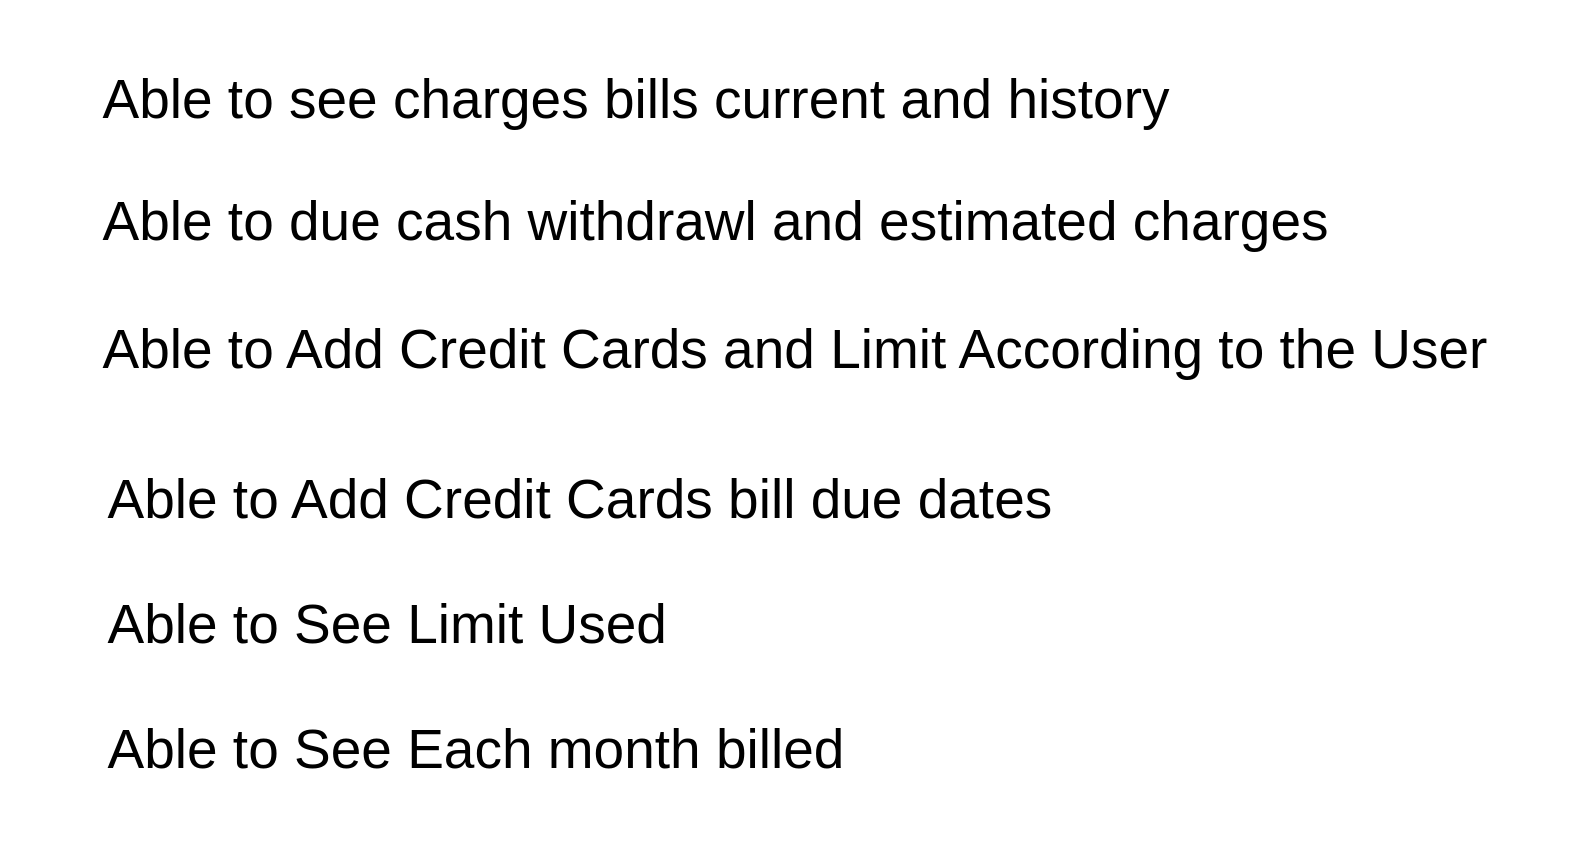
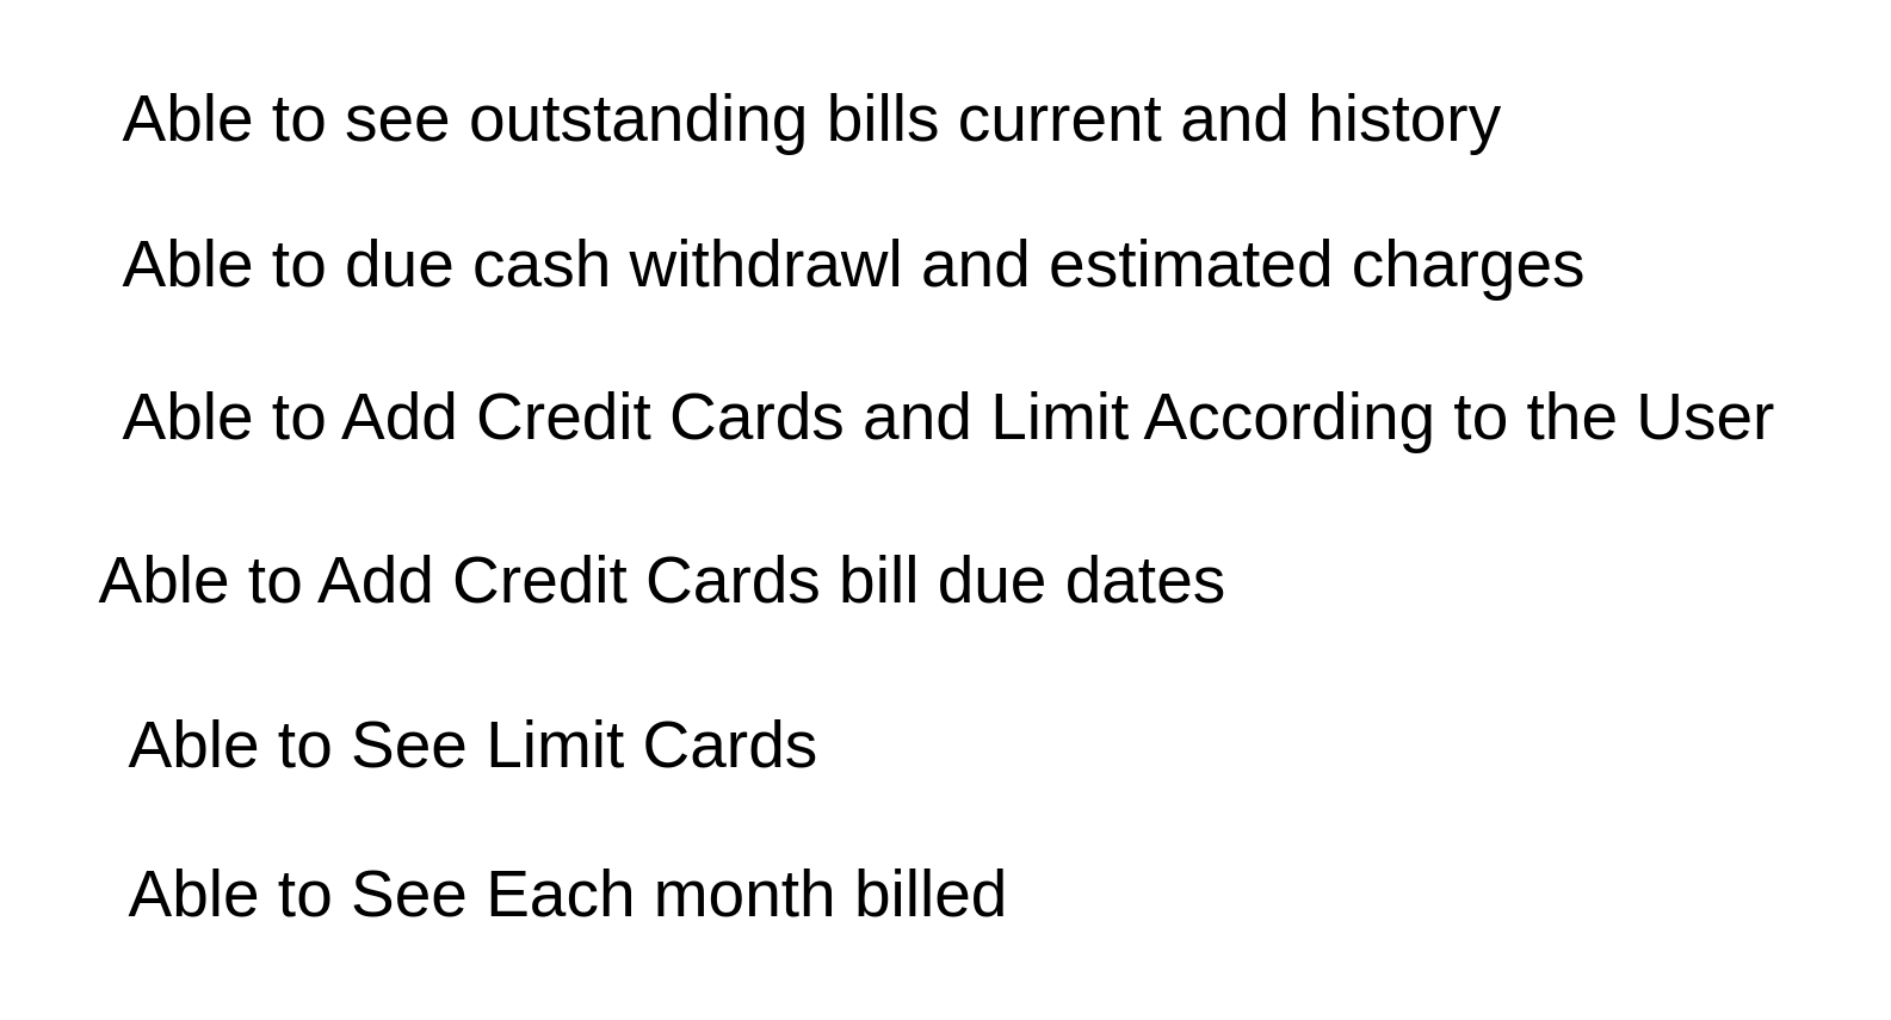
- <mxCell id="2" value="Able to see charges bills current and history" style="text;strokeColor=none;align=left;fillColor=none;html=1;verticalAlign=middle;whiteSpace=wrap;rounded=0;fontSize=22;spacingLeft=19;" vertex="1" parent="1"><mxGeometry y="20" width="500" height="40" as="geometry" x="20" /></mxCell>
+ <mxCell id="2" value="Able to see outstanding bills current and history" style="text;strokeColor=none;align=left;fillColor=none;html=1;verticalAlign=middle;whiteSpace=wrap;rounded=0;fontSize=22;spacingLeft=19;" vertex="1" parent="1"><mxGeometry y="20" width="500" height="40" as="geometry" x="20" /></mxCell>
- <mxCell id="5" value="Able to Add Credit Cards bill due dates" style="text;strokeColor=none;align=left;fillColor=none;html=1;verticalAlign=top;whiteSpace=wrap;rounded=0;fontSize=22;spacingLeft=19;horizontal=1;flipH=0;flipV=1;" vertex="1" parent="1"><mxGeometry x="22" y="180" width="590" height="40" as="geometry" /></mxCell>
+ <mxCell id="5" value="Able to Add Credit Cards bill due dates" style="text;strokeColor=none;align=left;fillColor=none;html=1;verticalAlign=top;whiteSpace=wrap;rounded=0;fontSize=22;spacingLeft=19;horizontal=1;flipH=0;flipV=1;" vertex="1" parent="1"><mxGeometry x="12" y="175" width="590" height="40" as="geometry" /></mxCell>
- <mxCell id="6" value="Able to See Limit Used" style="text;strokeColor=none;align=left;fillColor=none;html=1;verticalAlign=top;whiteSpace=wrap;rounded=0;fontSize=22;spacingLeft=19;horizontal=1;flipH=0;flipV=1;" vertex="1" parent="1"><mxGeometry x="22" y="230" width="590" height="40" as="geometry" /></mxCell>
+ <mxCell id="6" value="Able to See Limit Cards" style="text;strokeColor=none;align=left;fillColor=none;html=1;verticalAlign=top;whiteSpace=wrap;rounded=0;fontSize=22;spacingLeft=19;horizontal=1;flipH=0;flipV=1;" vertex="1" parent="1"><mxGeometry x="22" y="230" width="590" height="40" as="geometry" /></mxCell>
